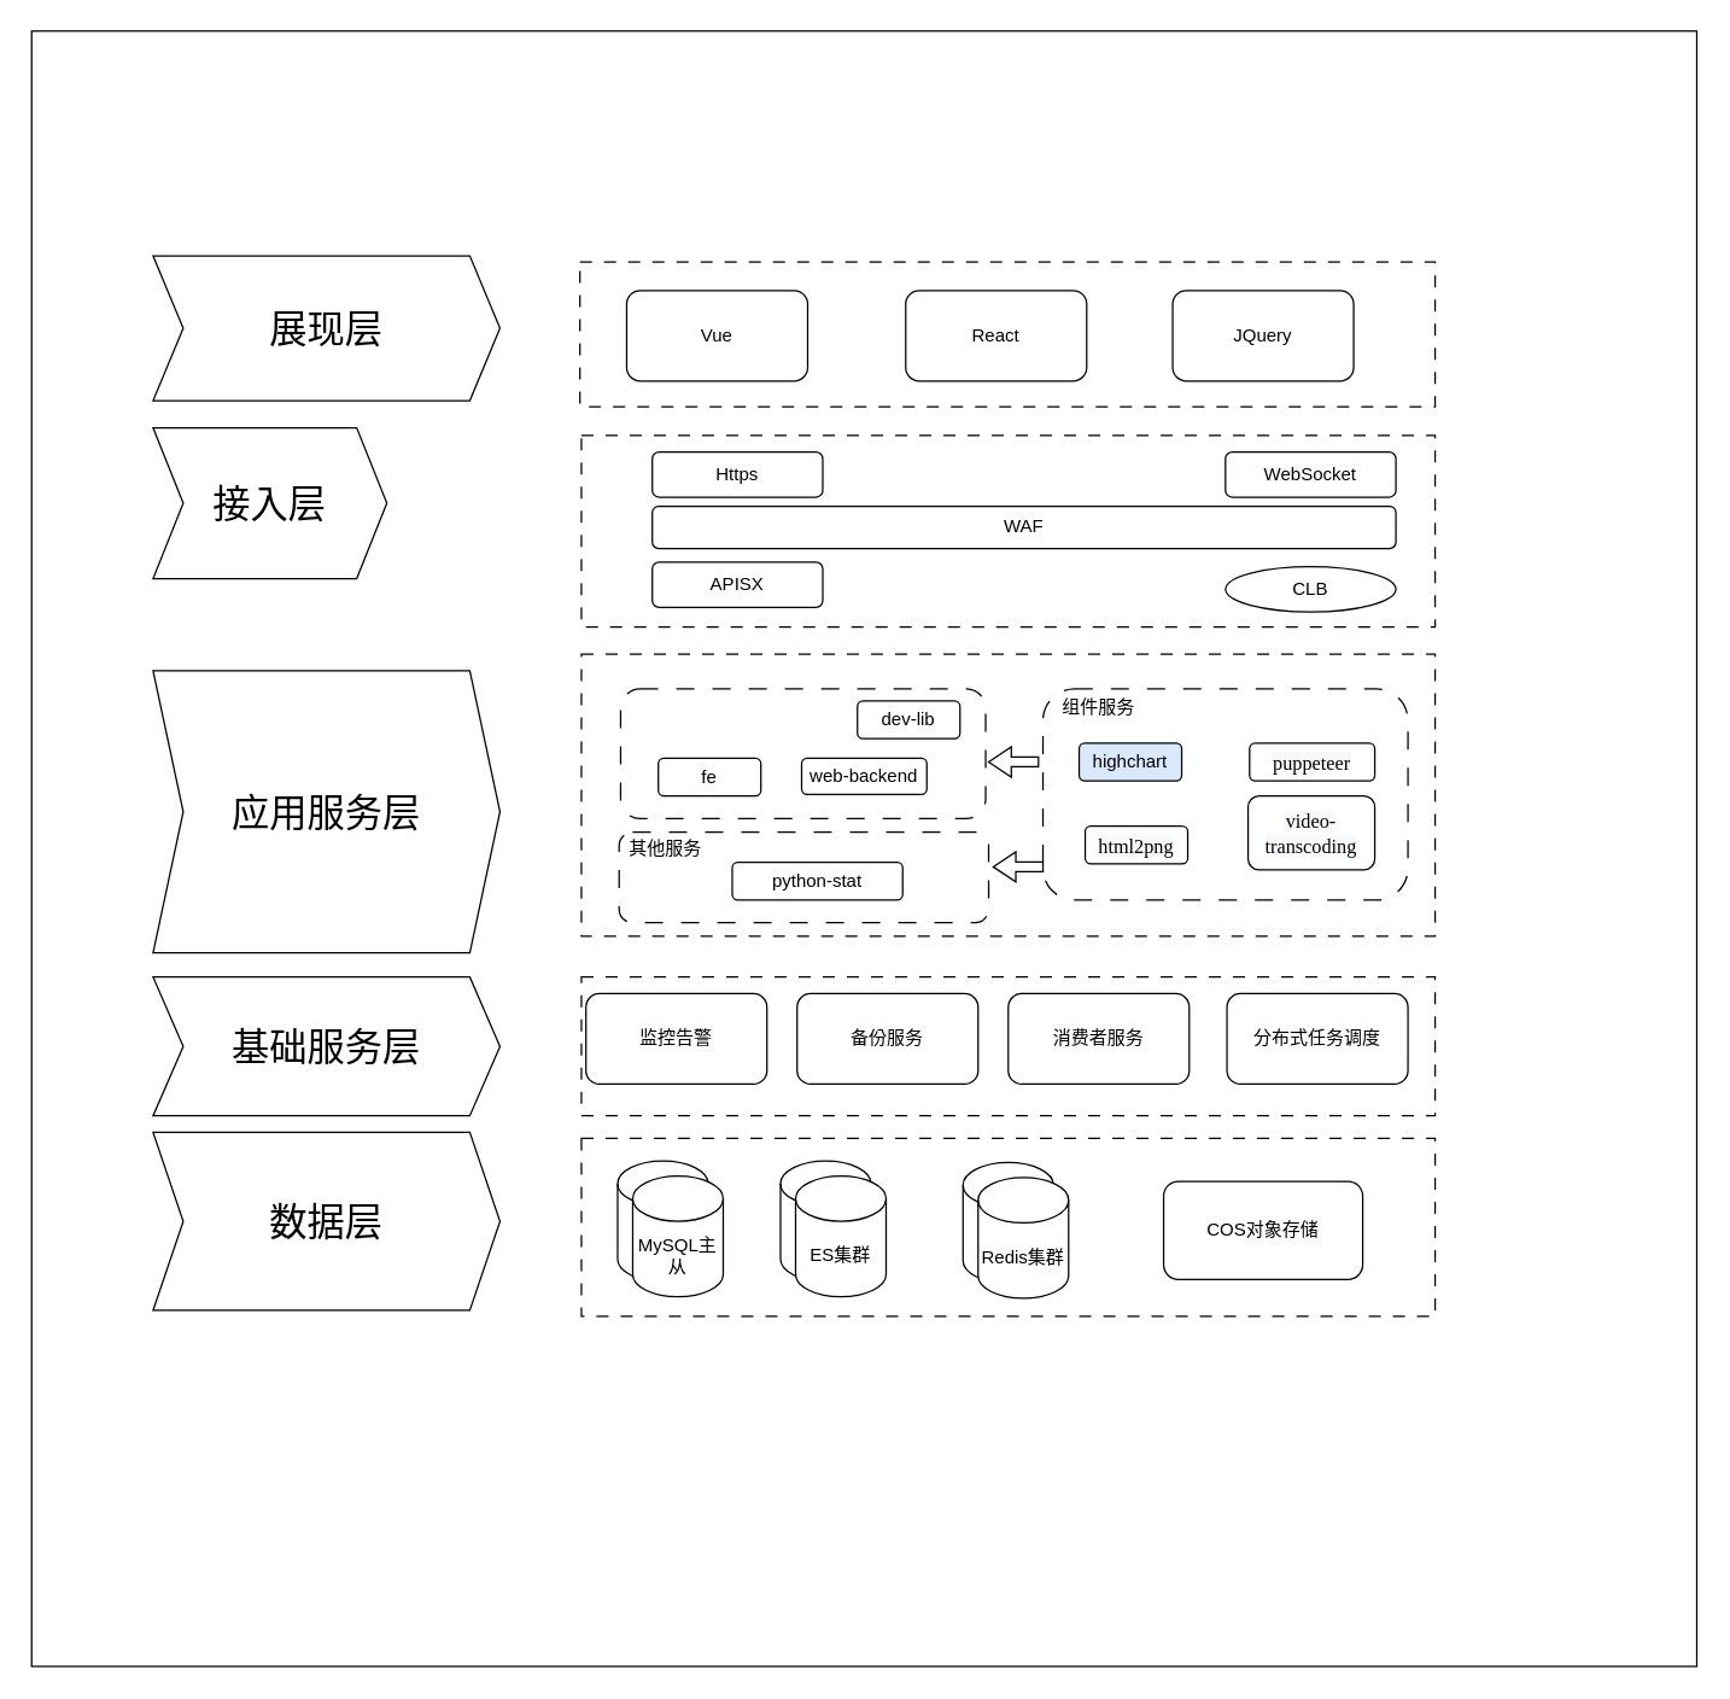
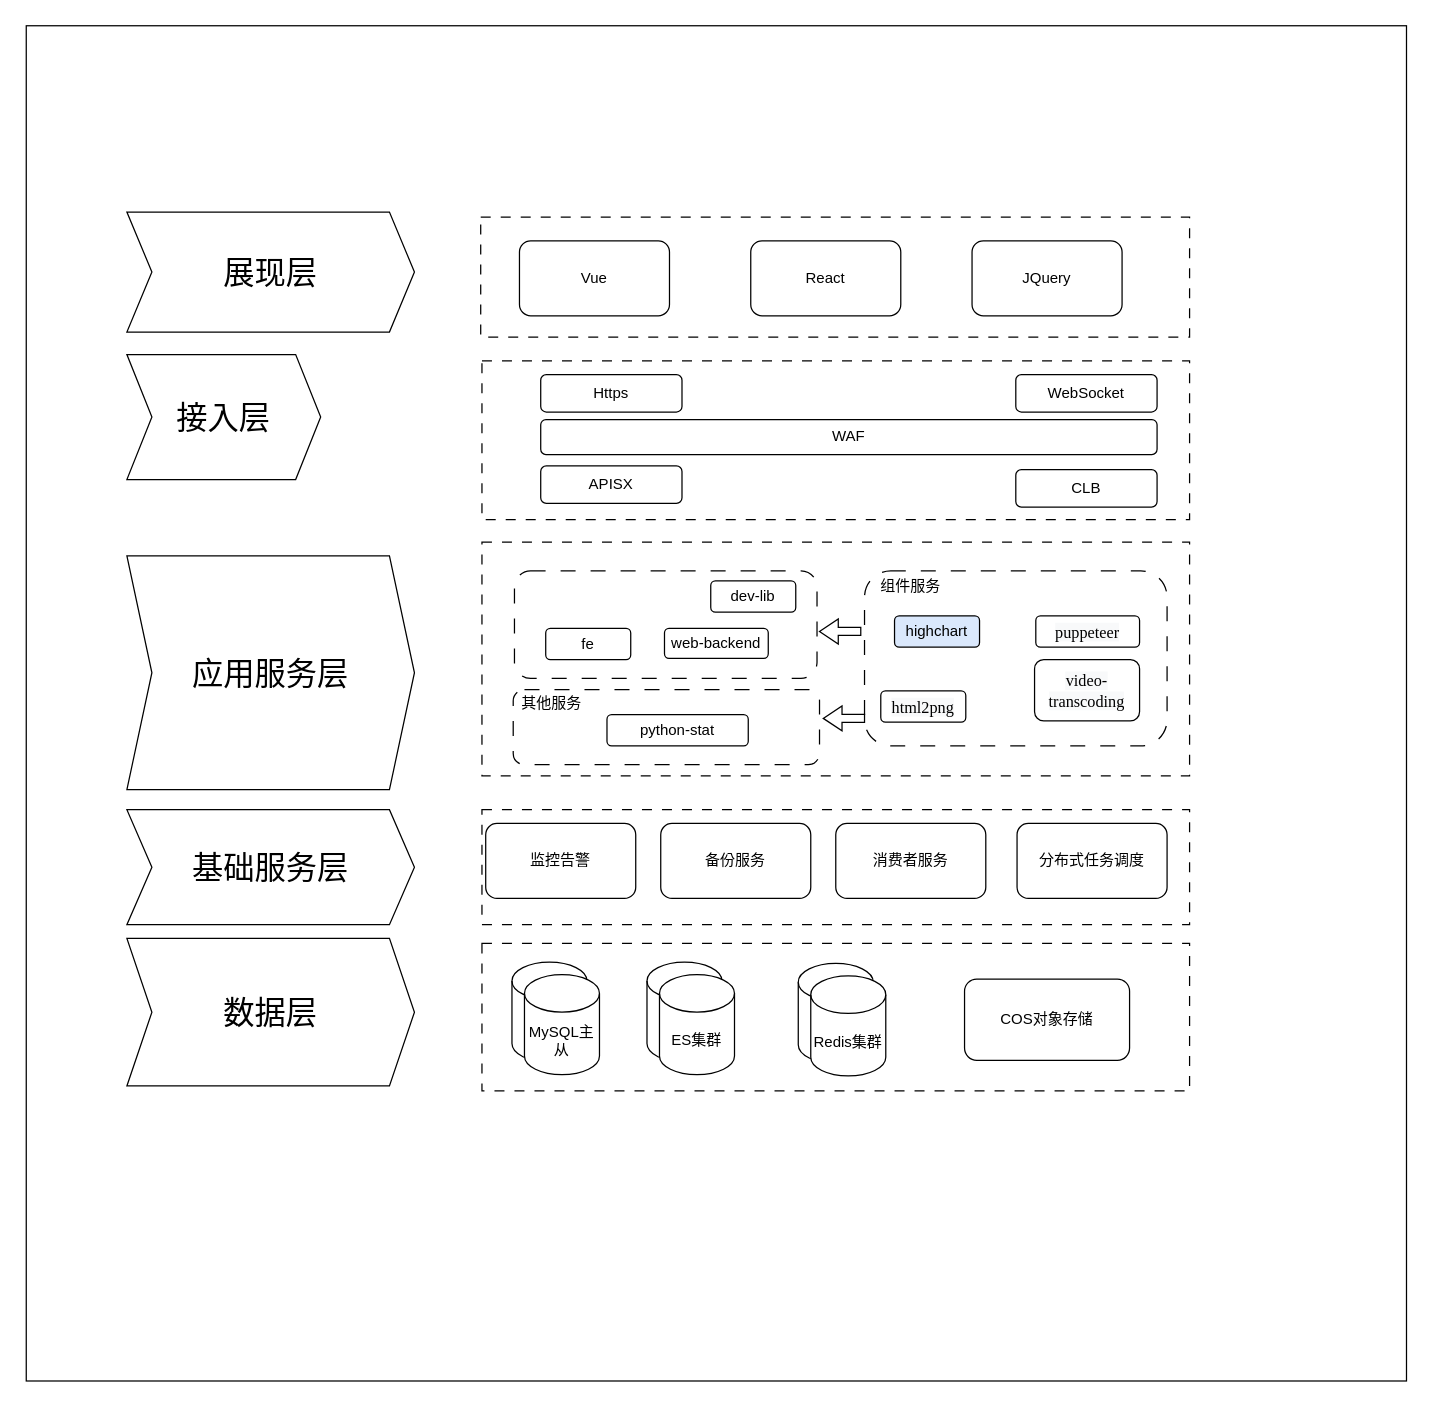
- <mxCell id="33" value="CLB" style="ellipse;whiteSpace=wrap;html=1;" vertex="1" parent="1"><mxGeometry x="812" y="375" width="113" height="30" as="geometry" /></mxCell>
+ <mxCell id="33" value="CLB" style="rounded=1;whiteSpace=wrap;html=1;" vertex="1" parent="1"><mxGeometry x="812" y="375" width="113" height="30" as="geometry" /></mxCell>
- <mxCell id="40" value="&lt;span style=&quot;font-family: 默认字体; font-size: 13px; background-color: rgb(248, 249, 250);&quot;&gt;html2png&lt;/span&gt;" style="rounded=1;whiteSpace=wrap;html=1;" vertex="1" parent="1"><mxGeometry x="719" y="547" width="68" height="25" as="geometry" /></mxCell>
+ <mxCell id="40" value="&lt;span style=&quot;font-family: 默认字体; font-size: 13px; background-color: rgb(248, 249, 250);&quot;&gt;html2png&lt;/span&gt;" style="rounded=1;whiteSpace=wrap;html=1;" vertex="1" parent="1"><mxGeometry x="704" y="552" width="68" height="25" as="geometry" /></mxCell>
